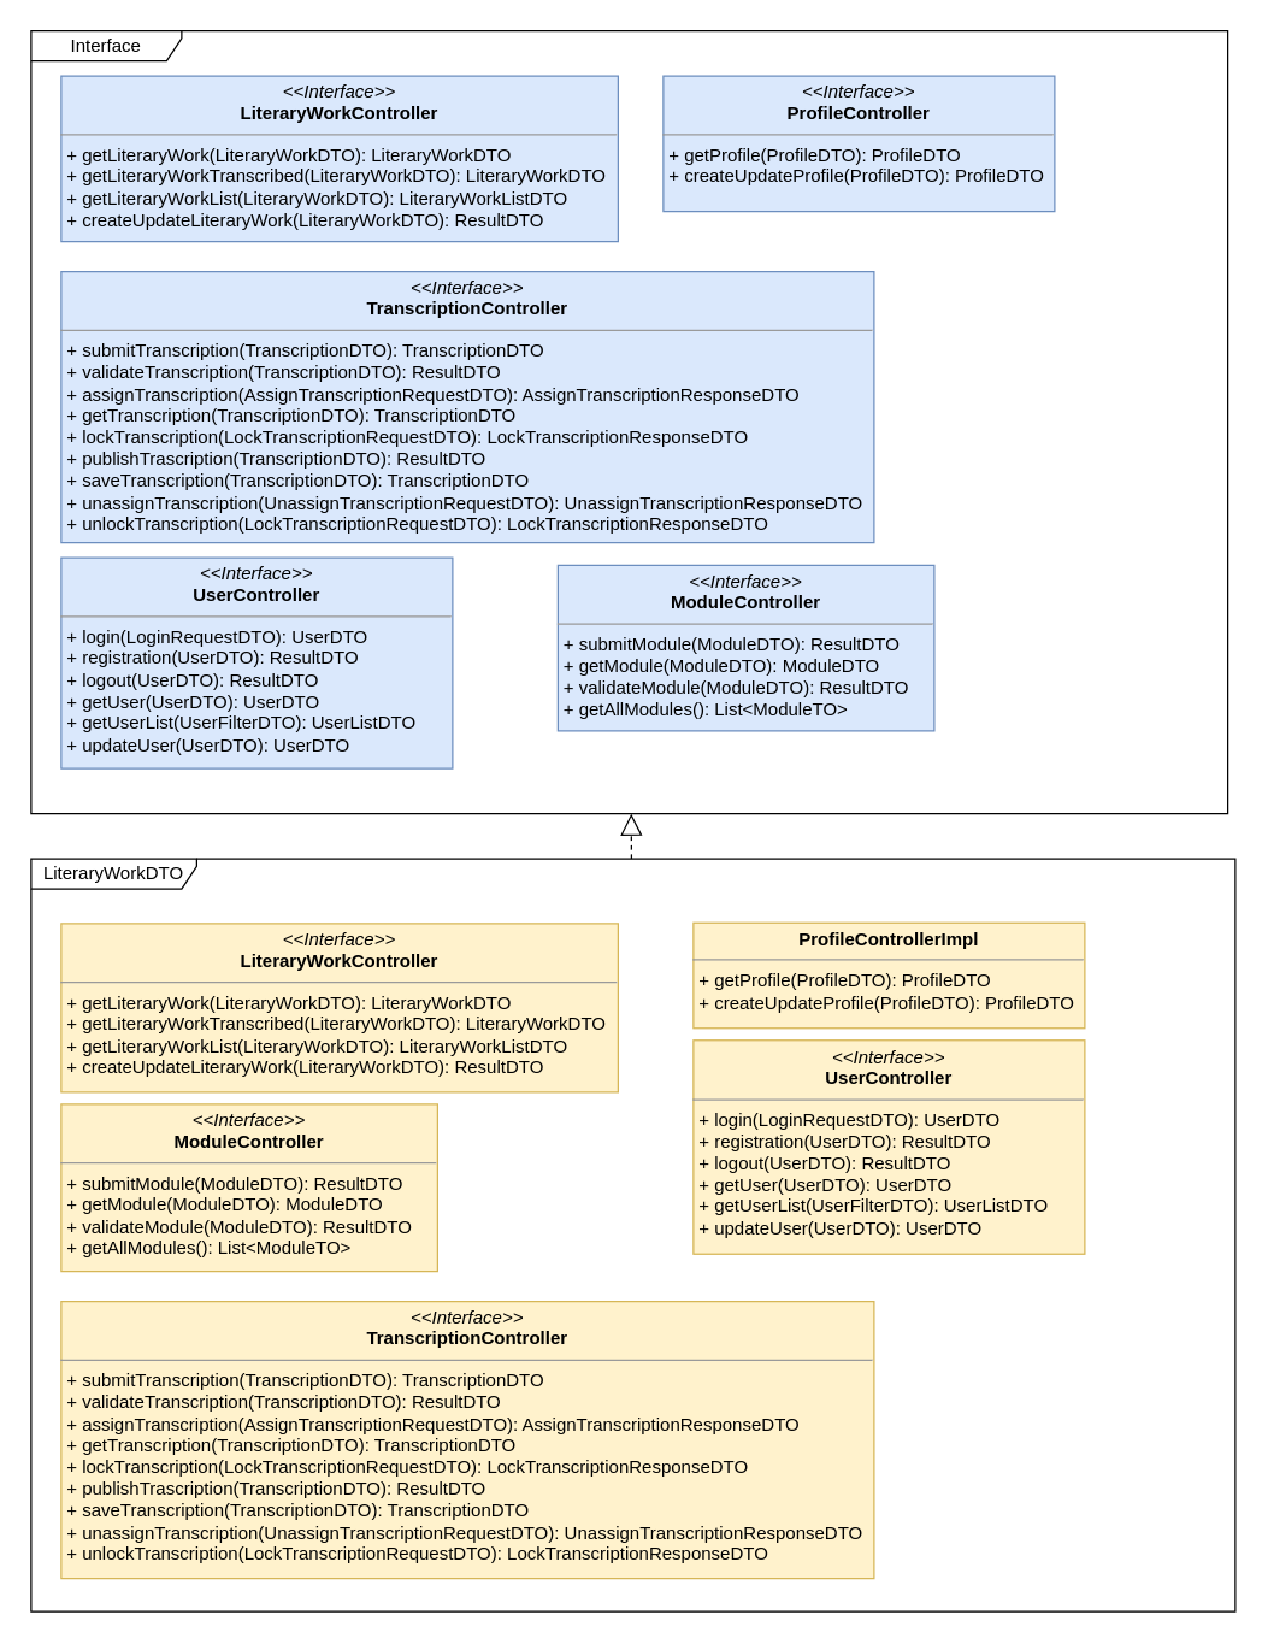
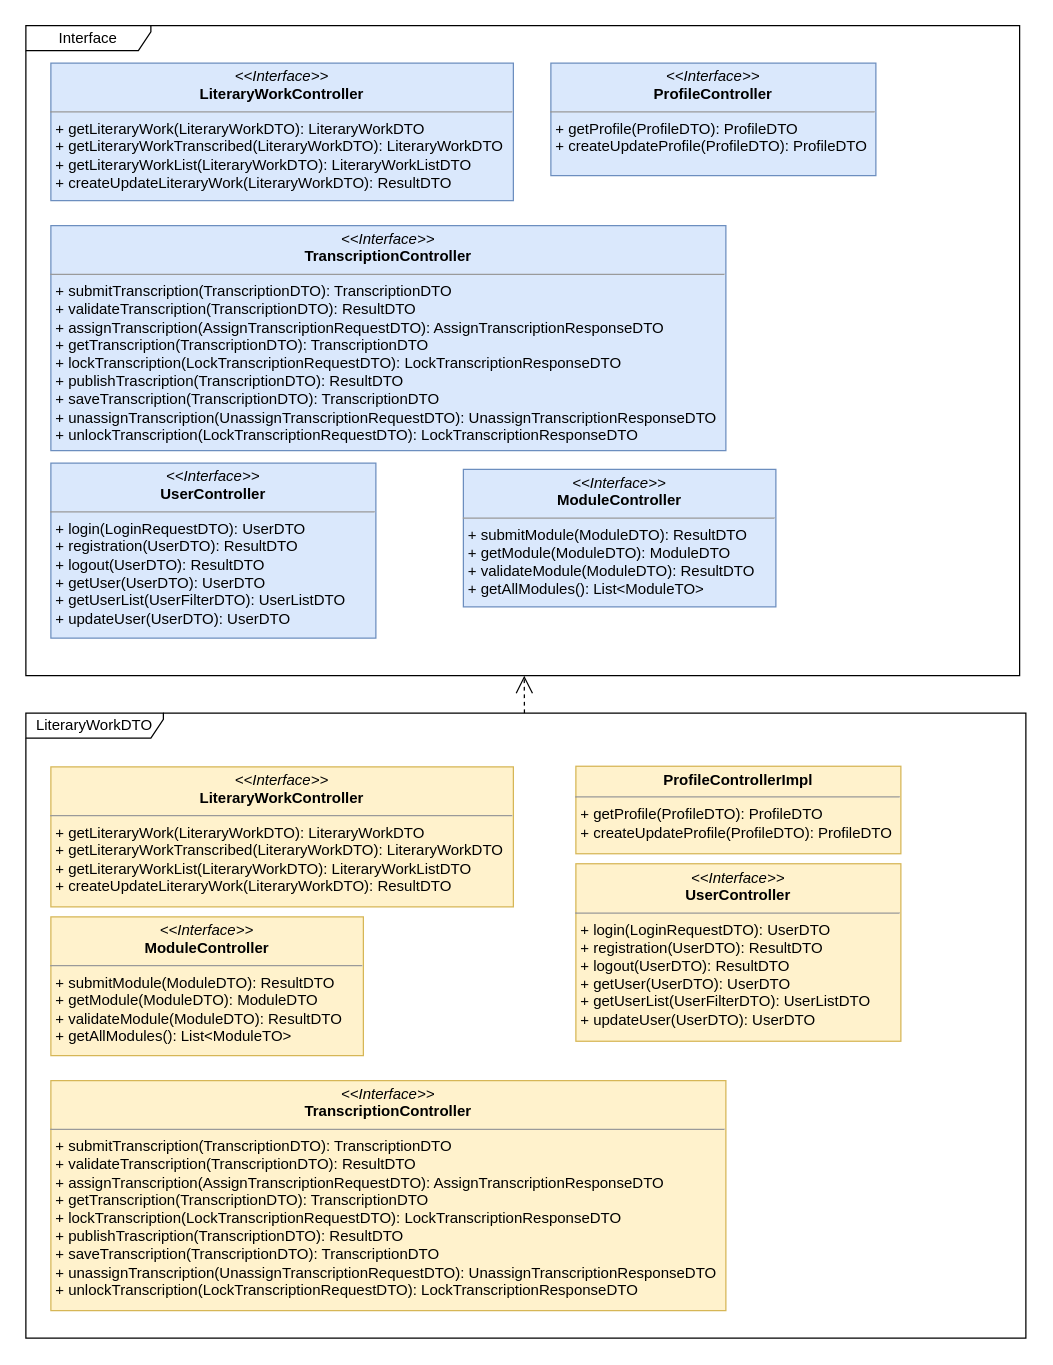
- <mxCell id="14" value="" style="endArrow=block;dashed=1;endFill=0;endSize=12;html=1;" parent="1" source="13" target="12" edge="1"><mxGeometry width="160" relative="1" as="geometry"><mxPoint x="340" y="520" as="sourcePoint" /><mxPoint x="500" y="520" as="targetPoint" /></mxGeometry></mxCell>
+ <mxCell id="14" value="" style="endArrow=open;dashed=1;endFill=0;endSize=12;html=1;" parent="1" source="13" target="12" edge="1"><mxGeometry width="160" relative="1" as="geometry"><mxPoint x="340" y="520" as="sourcePoint" /><mxPoint x="500" y="520" as="targetPoint" /></mxGeometry></mxCell>
